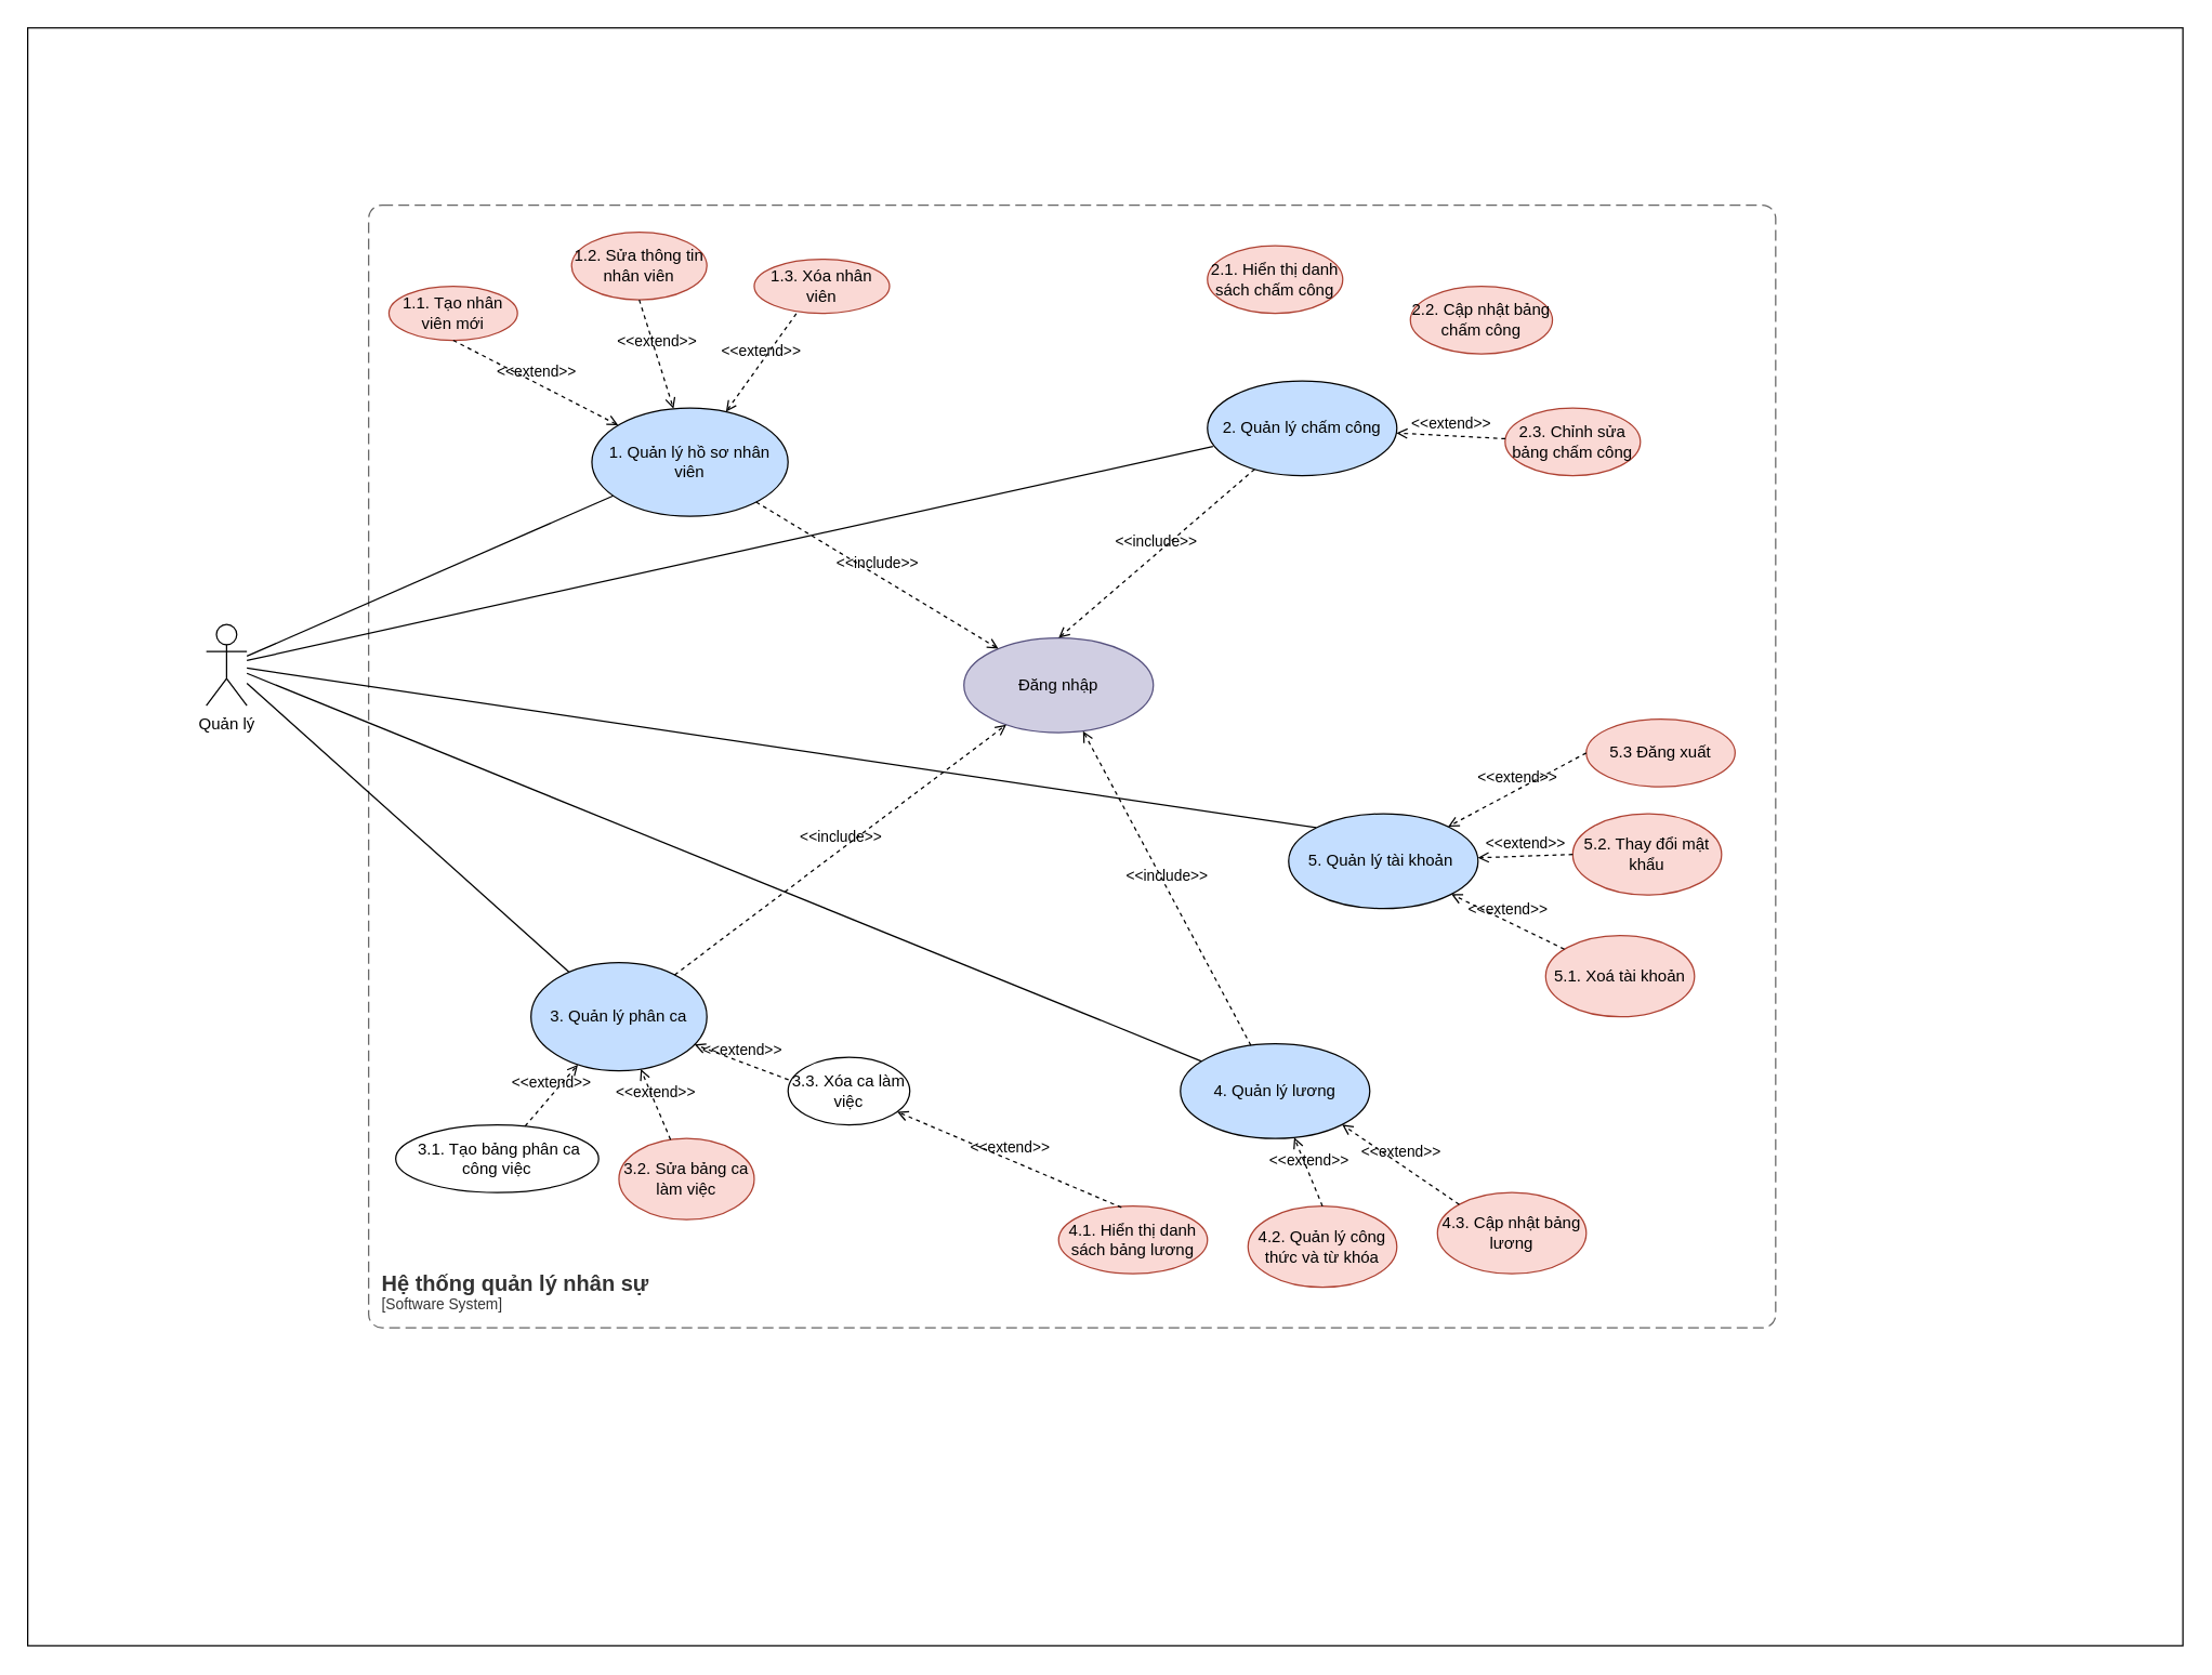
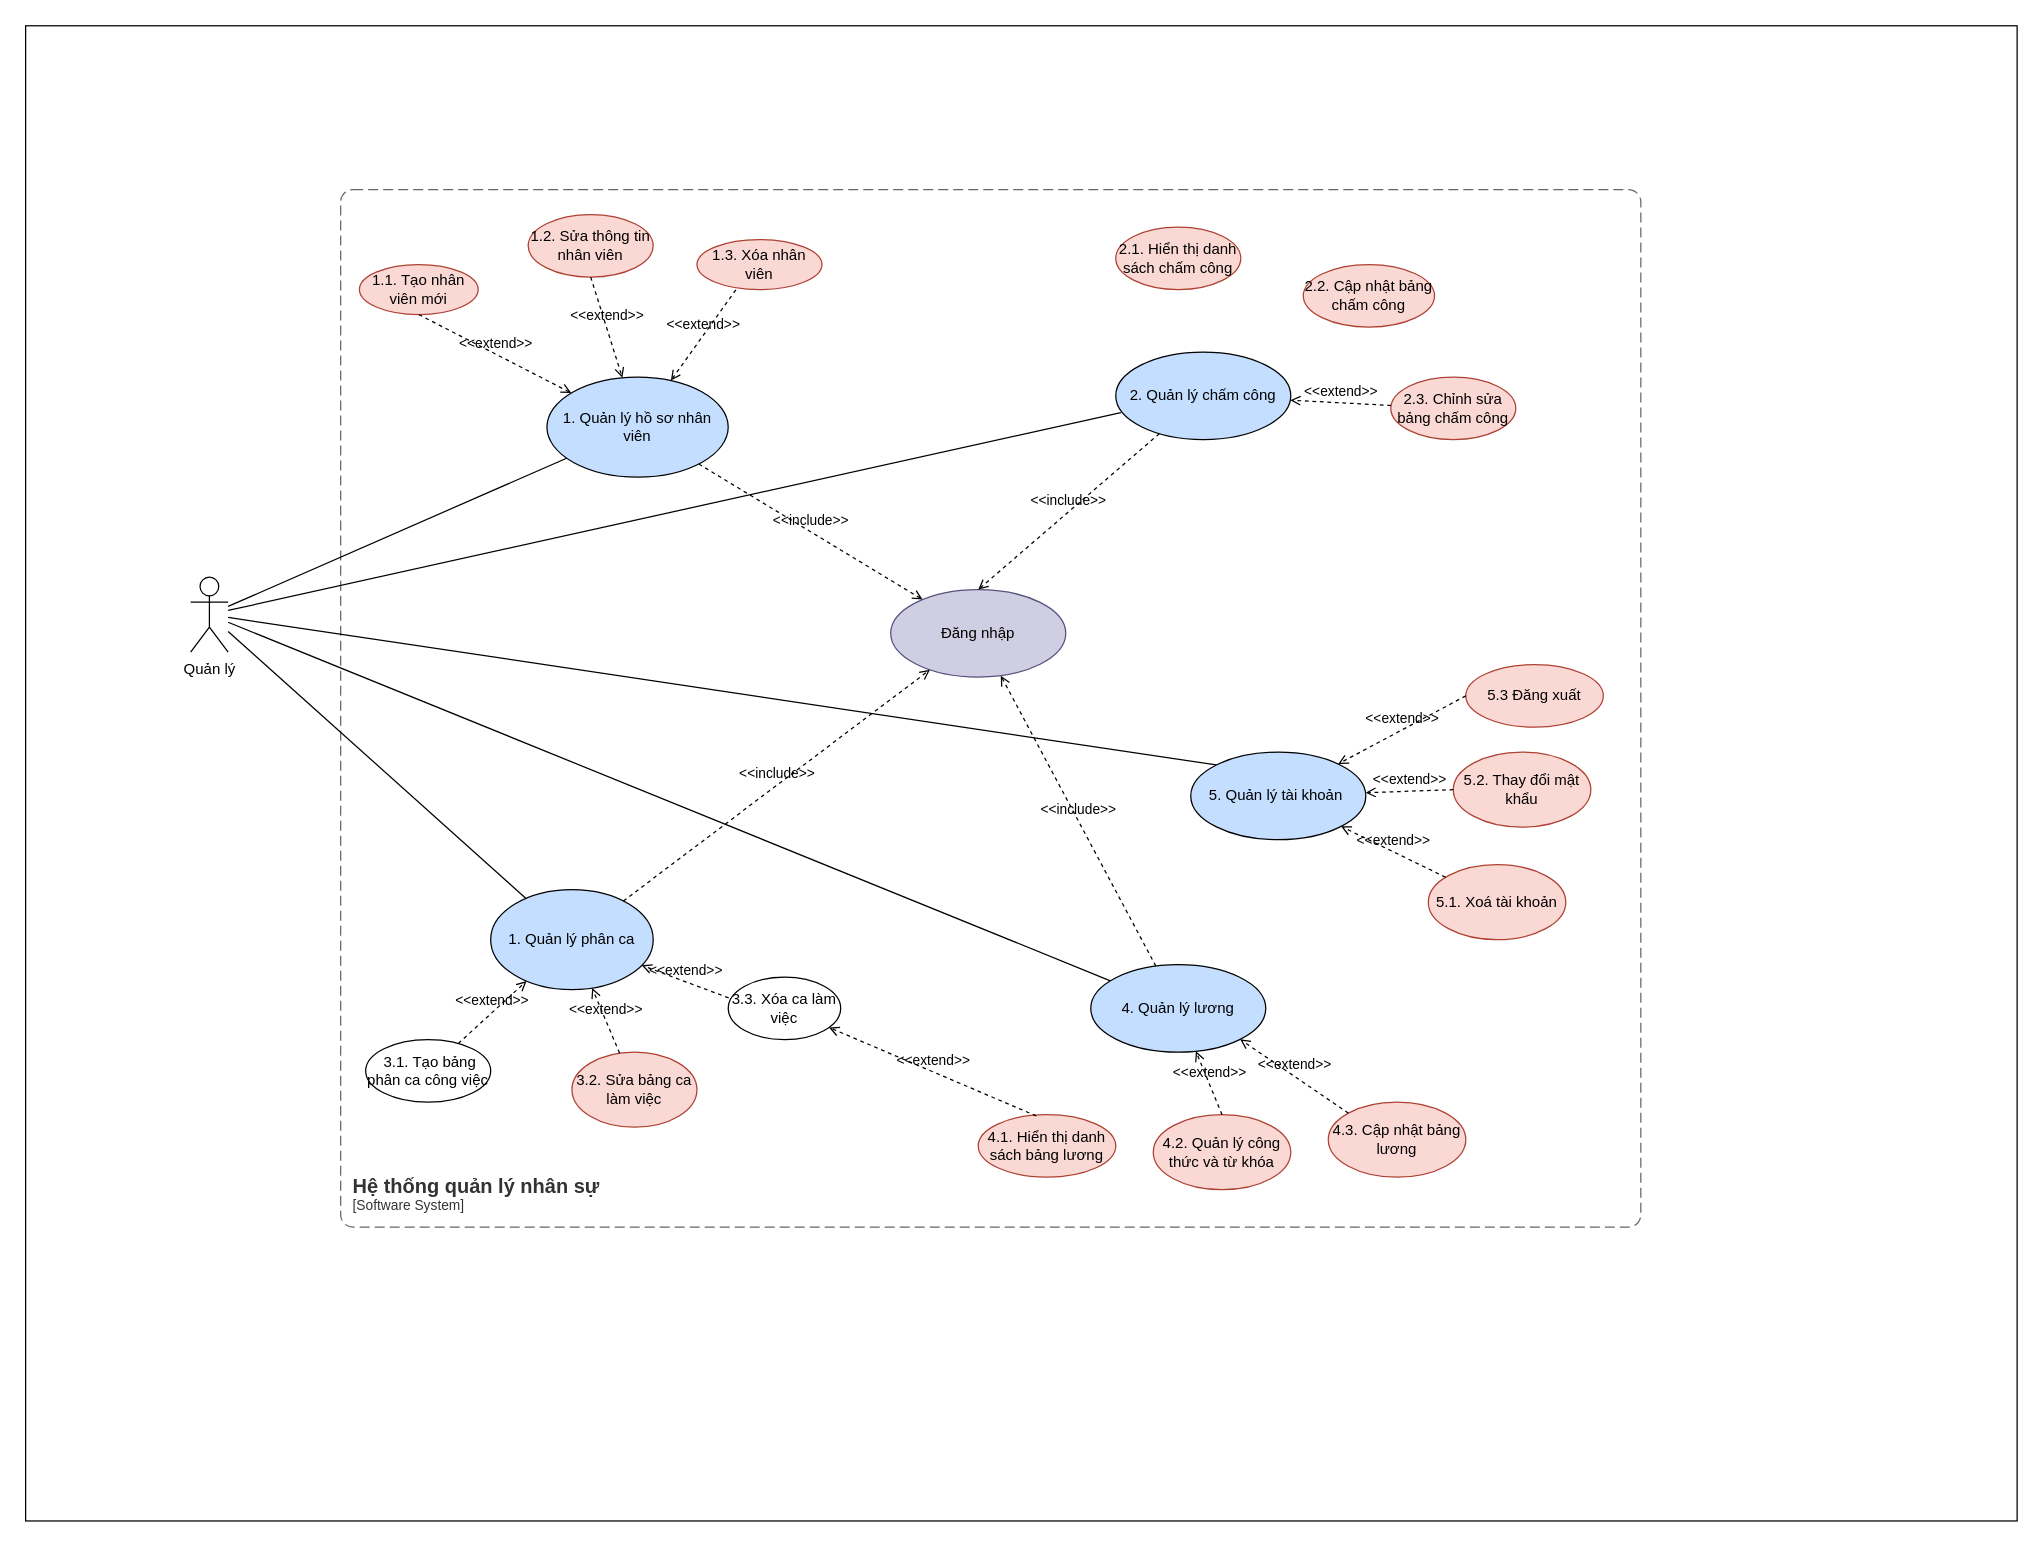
- <mxCell id="13" value="&lt;font style=&quot;vertical-align: inherit;&quot;&gt;&lt;font style=&quot;vertical-align: inherit;&quot;&gt;3. Quản lý phân ca&lt;/font&gt;&lt;/font&gt;" style="ellipse;whiteSpace=wrap;html=1;fillColor=#C4DEFF;" vertex="1" parent="1"><mxGeometry x="392" y="711" width="130" height="80" as="geometry" /></mxCell>
+ <mxCell id="13" value="&lt;font style=&quot;vertical-align: inherit;&quot;&gt;&lt;font style=&quot;vertical-align: inherit;&quot;&gt;1. Quản lý phân ca&lt;/font&gt;&lt;/font&gt;" style="ellipse;whiteSpace=wrap;html=1;fillColor=#C4DEFF;" vertex="1" parent="1"><mxGeometry x="392" y="711" width="130" height="80" as="geometry" /></mxCell>
- <mxCell id="14" value="&lt;font style=&quot;vertical-align: inherit;&quot;&gt;&lt;font style=&quot;vertical-align: inherit;&quot;&gt;&amp;nbsp;3.1. Tạo bảng phân ca công việc&lt;/font&gt;&lt;/font&gt;" style="ellipse;whiteSpace=wrap;html=1;" vertex="1" parent="1"><mxGeometry x="292" y="831" width="150" height="50" as="geometry" /></mxCell>
+ <mxCell id="14" value="&lt;font style=&quot;vertical-align: inherit;&quot;&gt;&lt;font style=&quot;vertical-align: inherit;&quot;&gt;&amp;nbsp;3.1. Tạo bảng phân ca công việc&lt;/font&gt;&lt;/font&gt;" style="ellipse;whiteSpace=wrap;html=1;" vertex="1" parent="1"><mxGeometry x="292" y="831" width="100" height="50" as="geometry" /></mxCell>
